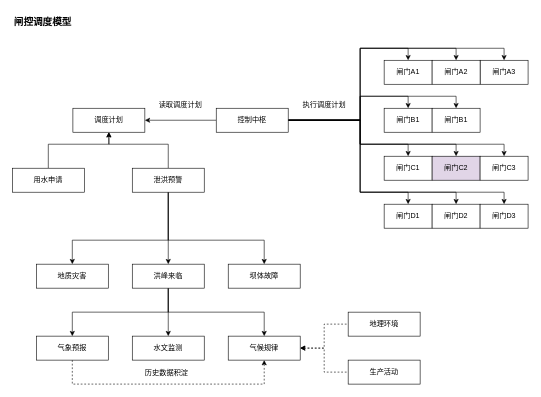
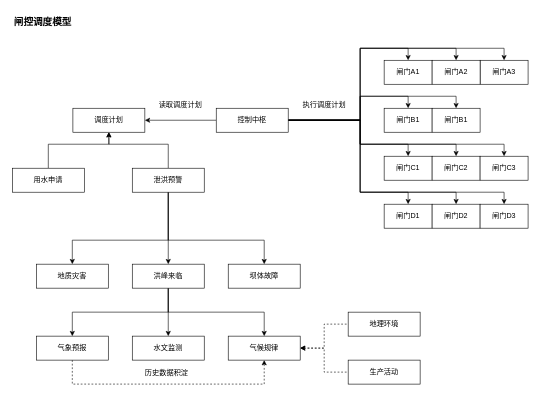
- <mxCell id="22" value="闸门C2" style="rounded=0;whiteSpace=wrap;html=1;fillColor=#e1d5e7;" parent="1" vertex="1"><mxGeometry x="720" y="260" width="80" height="40" as="geometry" /></mxCell>
+ <mxCell id="22" value="闸门C2" style="rounded=0;whiteSpace=wrap;html=1;" parent="1" vertex="1"><mxGeometry x="720" y="260" width="80" height="40" as="geometry" /></mxCell>
